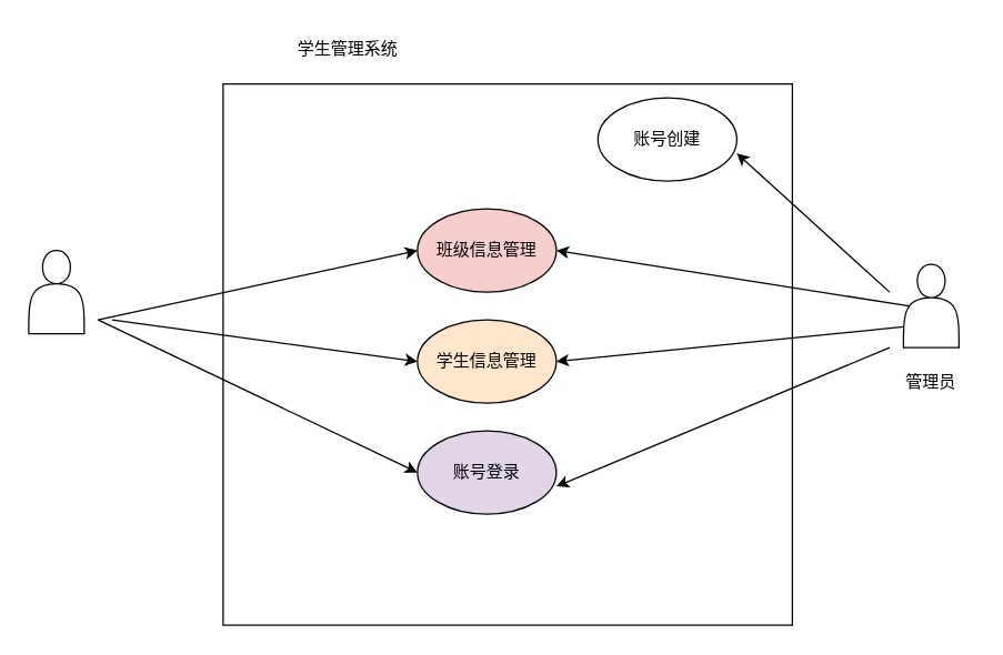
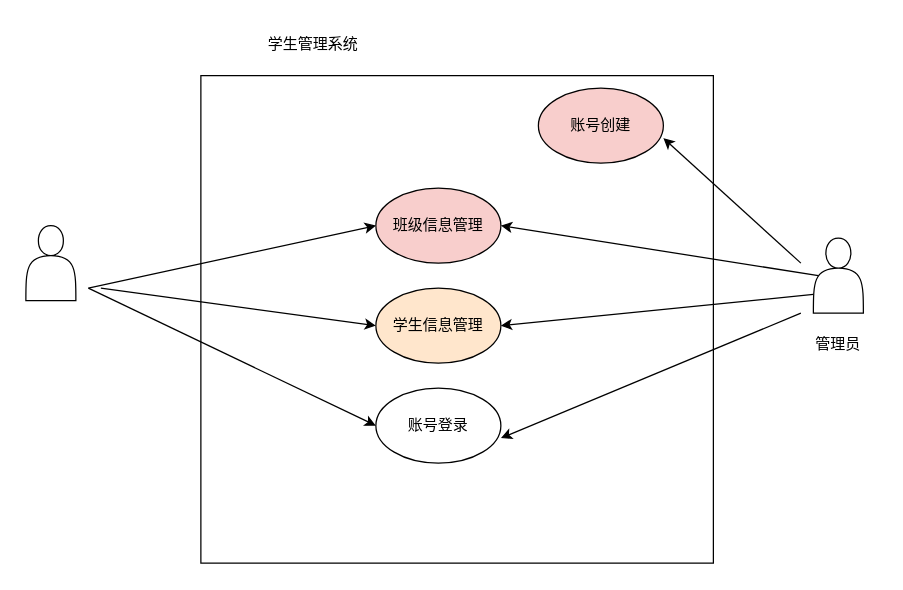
- <mxCell id="6" value="账号创建" style="ellipse;whiteSpace=wrap;html=1;" vertex="1" parent="1"><mxGeometry x="430" y="70" width="100" height="60" as="geometry" /></mxCell>
+ <mxCell id="6" value="账号创建" style="ellipse;whiteSpace=wrap;html=1;fillColor=#f8cecc;" vertex="1" parent="1"><mxGeometry x="430" y="70" width="100" height="60" as="geometry" /></mxCell>
- <mxCell id="7" value="账号登录" style="ellipse;whiteSpace=wrap;html=1;fillColor=#e1d5e7;" vertex="1" parent="1"><mxGeometry x="300" y="310" width="100" height="60" as="geometry" /></mxCell>
+ <mxCell id="7" value="账号登录" style="ellipse;whiteSpace=wrap;html=1;" vertex="1" parent="1"><mxGeometry x="300" y="310" width="100" height="60" as="geometry" /></mxCell>
